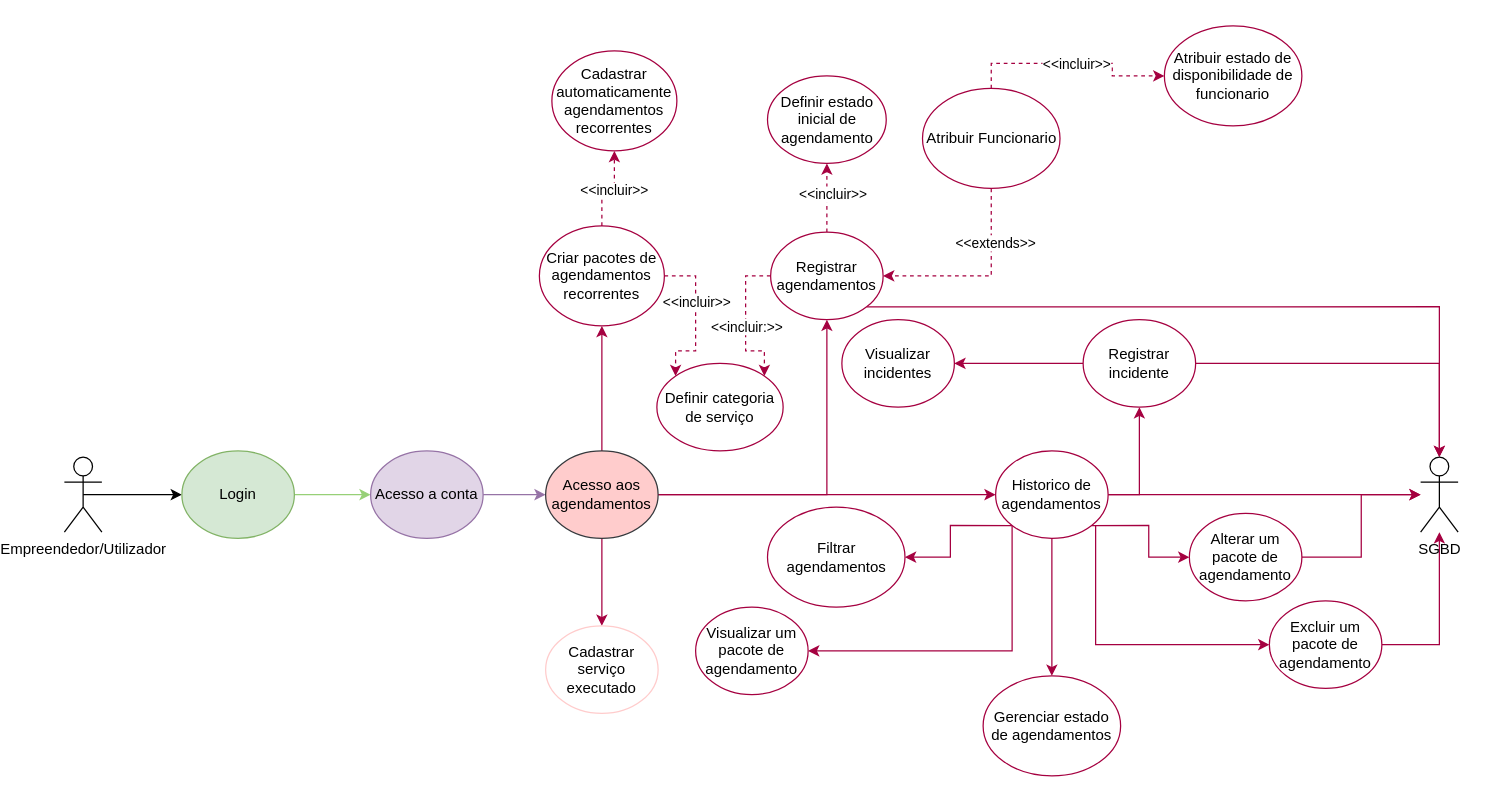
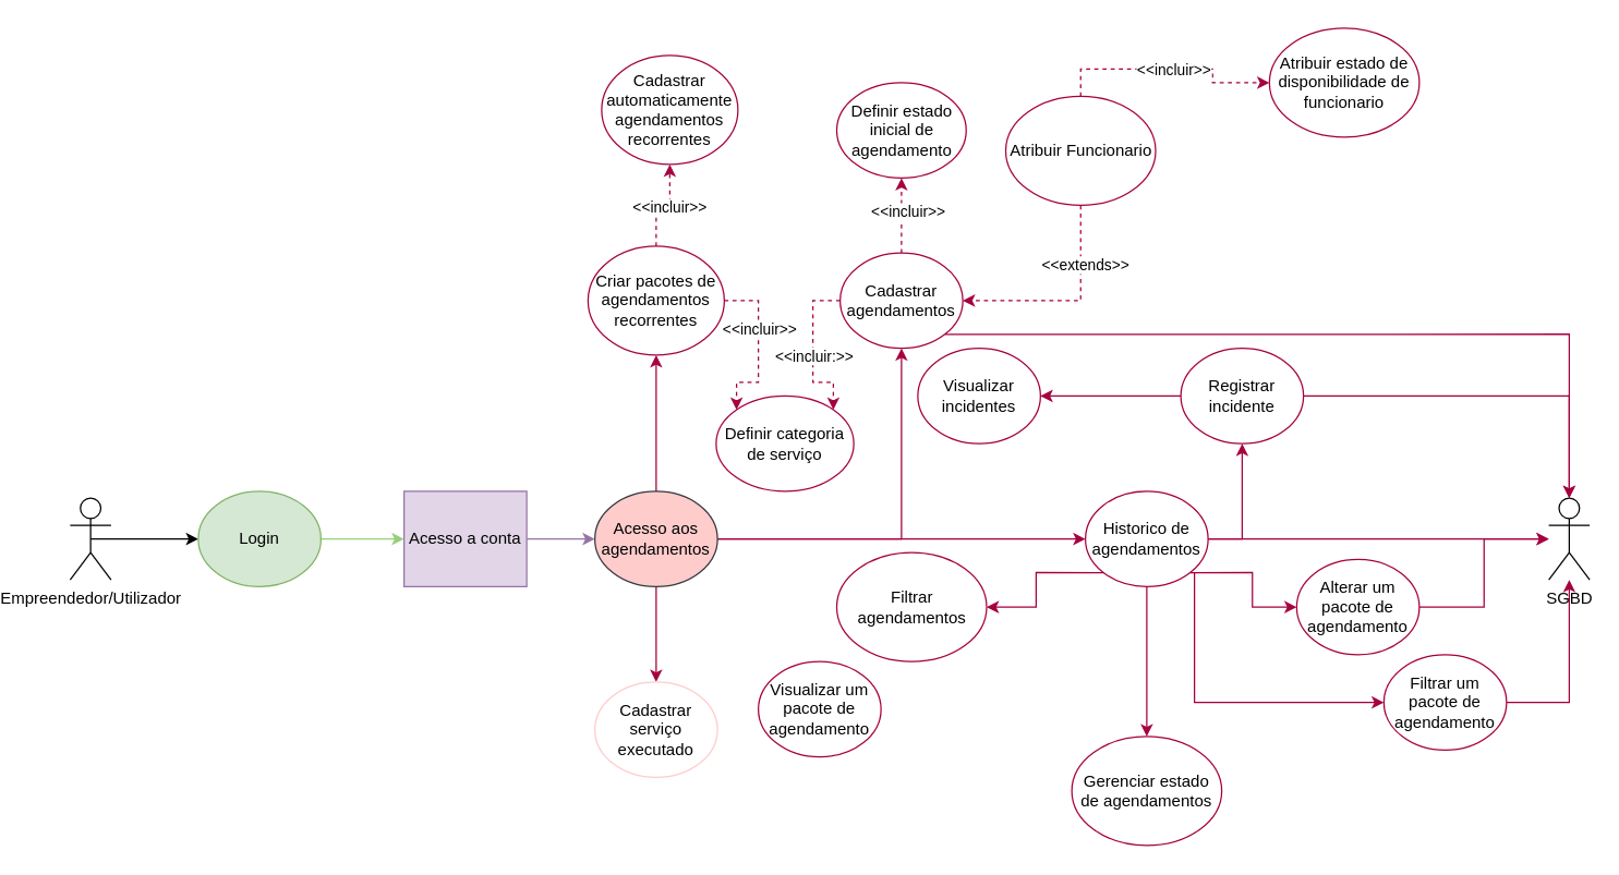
- <mxCell id="18" value="Registrar agendamentos" style="ellipse;whiteSpace=wrap;html=1;labelBackgroundColor=none;strokeColor=#A50040;" parent="1" vertex="1"><mxGeometry x="585" y="185" width="90" height="70" as="geometry" /></mxCell>
+ <mxCell id="18" value="Cadastrar agendamentos" style="ellipse;whiteSpace=wrap;html=1;labelBackgroundColor=none;strokeColor=#A50040;" parent="1" vertex="1"><mxGeometry x="585" y="185" width="90" height="70" as="geometry" /></mxCell>
- <mxCell id="7" value="Acesso a conta" style="ellipse;whiteSpace=wrap;html=1;labelBackgroundColor=none;fillColor=#e1d5e7;strokeColor=#9673A6;" parent="1" vertex="1"><mxGeometry x="265" y="360" width="90" height="70" as="geometry" /></mxCell>
+ <mxCell id="7" value="Acesso a conta" style="whiteSpace=wrap;html=1;labelBackgroundColor=none;fillColor=#e1d5e7;strokeColor=#9673A6;rounded=0;" parent="1" vertex="1"><mxGeometry x="265" y="360" width="90" height="70" as="geometry" /></mxCell>
- <mxCell id="40" value="Excluir um pacote de agendamento" style="ellipse;whiteSpace=wrap;html=1;labelBackgroundColor=none;strokeColor=#A50040;" parent="1" vertex="1"><mxGeometry x="984" y="480" width="90" height="70" as="geometry" /></mxCell>
+ <mxCell id="40" value="Filtrar um pacote de agendamento" style="ellipse;whiteSpace=wrap;html=1;labelBackgroundColor=none;strokeColor=#A50040;" parent="1" vertex="1"><mxGeometry x="984" y="480" width="90" height="70" as="geometry" /></mxCell>
- <mxCell id="26" style="edgeStyle=orthogonalEdgeStyle;rounded=0;orthogonalLoop=1;jettySize=auto;html=1;exitX=0;exitY=1;exitDx=0;exitDy=0;entryX=1;entryY=0.5;entryDx=0;entryDy=0;strokeColor=#A50040;" parent="1" source="27" target="44" edge="1"><mxGeometry relative="1" as="geometry"><Array as="points"><mxPoint x="778" y="520" /></Array></mxGeometry></mxCell>
